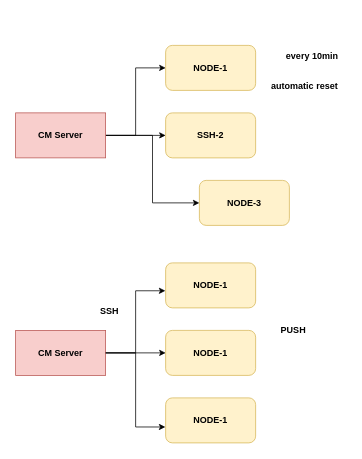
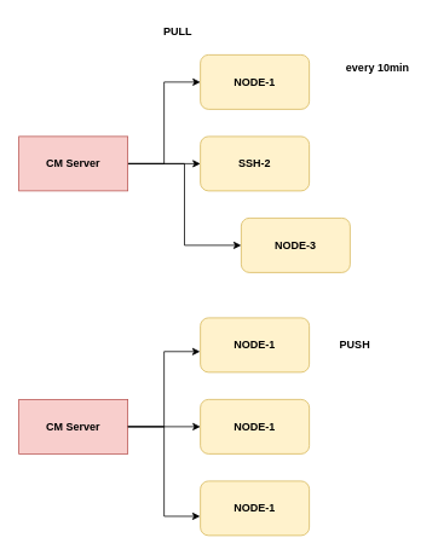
+ <mxCell id="10" value="&lt;b&gt;PULL&lt;/b&gt;" style="text;html=1;align=center;verticalAlign=middle;resizable=0;points=[];autosize=1;strokeColor=none;fillColor=none;" parent="2" vertex="1"><mxGeometry x="150" width="50" height="30" as="geometry" /></mxCell>
- <mxCell id="21" value="&lt;b&gt;automatic reset&lt;/b&gt;" style="text;html=1;align=center;verticalAlign=middle;resizable=0;points=[];autosize=1;strokeColor=none;fillColor=none;" parent="2" vertex="1"><mxGeometry x="330" y="80" width="110" height="30" as="geometry" /></mxCell>
- <mxCell id="19" value="&lt;b&gt;SSH&lt;/b&gt;" style="text;html=1;align=center;verticalAlign=middle;resizable=0;points=[];autosize=1;strokeColor=none;fillColor=none;" parent="2" vertex="1"><mxGeometry x="100" y="380" width="50" height="30" as="geometry" /></mxCell>
- <mxCell id="20" value="&lt;b&gt;PUSH&lt;/b&gt;" style="text;html=1;align=center;verticalAlign=middle;resizable=0;points=[];autosize=1;strokeColor=none;fillColor=none;" parent="2" vertex="1"><mxGeometry x="340" y="405" width="60" height="30" as="geometry" /></mxCell>
+ <mxCell id="20" value="&lt;b&gt;PUSH&lt;/b&gt;" style="text;html=1;align=center;verticalAlign=middle;resizable=0;points=[];autosize=1;strokeColor=none;fillColor=none;" parent="2" vertex="1"><mxGeometry x="340" y="345" width="60" height="30" as="geometry" /></mxCell>
